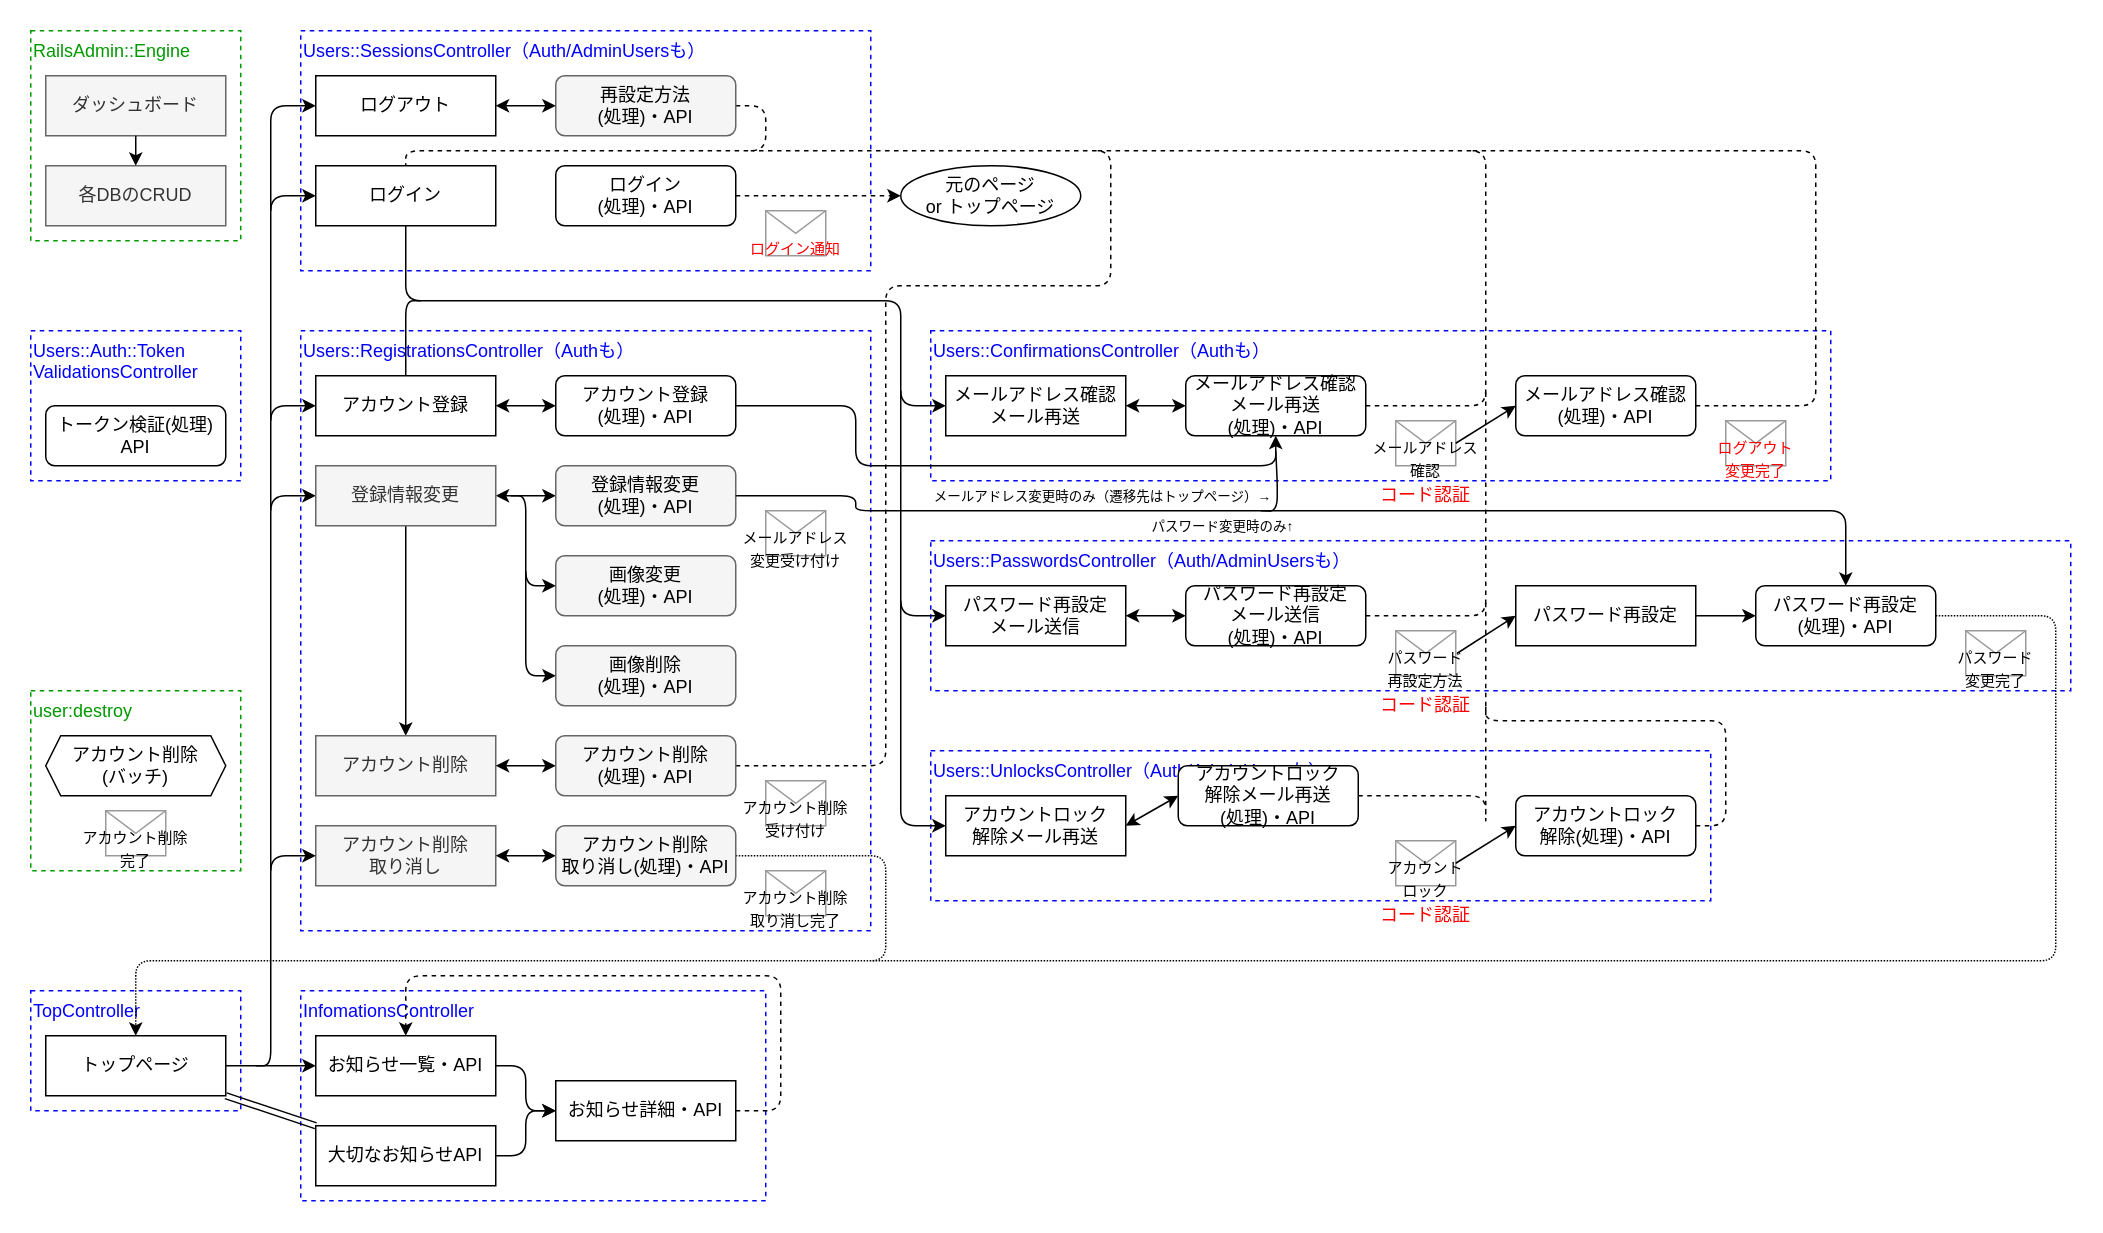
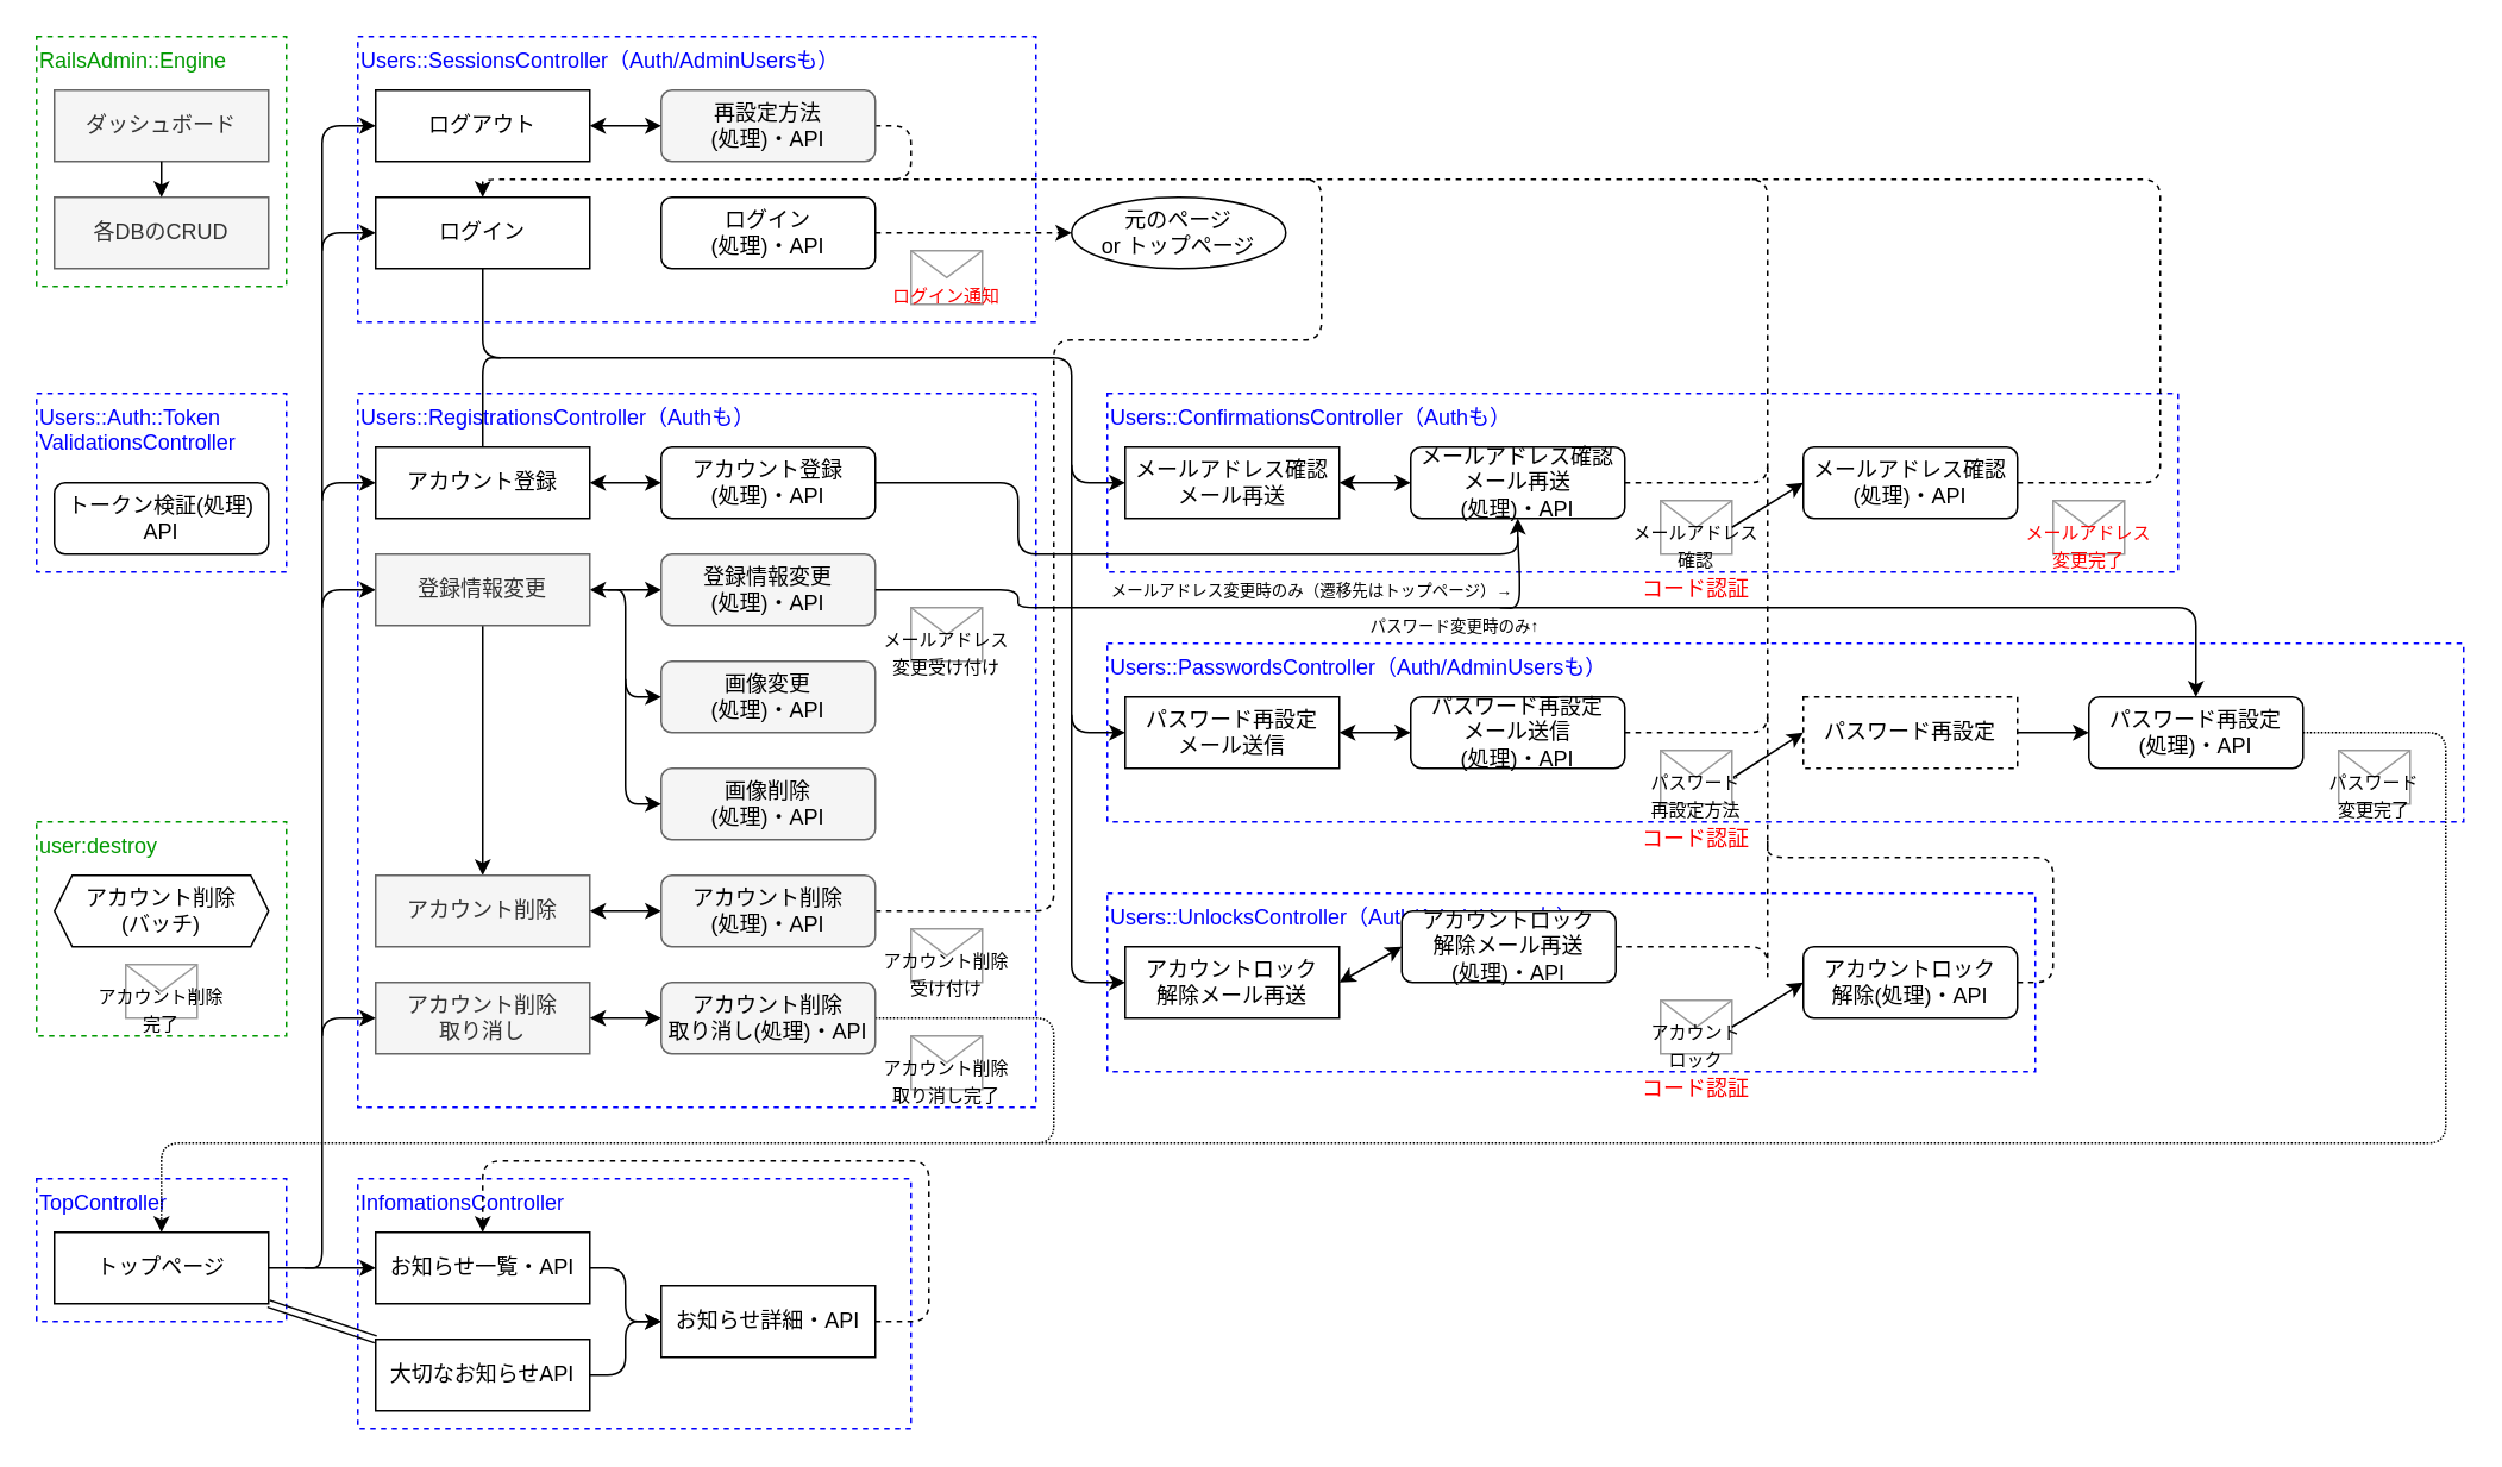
- <mxCell id="22" style="rounded=1;orthogonalLoop=1;jettySize=auto;html=1;exitX=1;exitY=0.5;exitDx=0;exitDy=0;startArrow=none;startFill=0;endArrow=none;endFill=1;dashed=1;entryX=0.5;entryY=0;entryDx=0;entryDy=0;edgeStyle=orthogonalEdgeStyle;" parent="1" source="110" target="19" edge="1"><mxGeometry relative="1" as="geometry"><mxPoint x="270" y="110" as="targetPoint" /><mxPoint x="270" y="90" as="sourcePoint" /><Array as="points"><mxPoint x="510" y="70" /><mxPoint x="510" y="100" /><mxPoint x="270" y="100" /></Array></mxGeometry></mxCell>
+ <mxCell id="22" style="rounded=1;orthogonalLoop=1;jettySize=auto;html=1;exitX=1;exitY=0.5;exitDx=0;exitDy=0;startArrow=none;startFill=0;endArrow=classic;endFill=1;dashed=1;entryX=0.5;entryY=0;entryDx=0;entryDy=0;edgeStyle=orthogonalEdgeStyle;" parent="1" source="110" target="19" edge="1"><mxGeometry relative="1" as="geometry"><mxPoint x="270" y="110" as="targetPoint" /><mxPoint x="270" y="90" as="sourcePoint" /><Array as="points"><mxPoint x="510" y="70" /><mxPoint x="510" y="100" /><mxPoint x="270" y="100" /></Array></mxGeometry></mxCell>
- <mxCell id="72" value="&lt;font color=&quot;#ff0000&quot; style=&quot;font-size: 10px&quot;&gt;ログアウト&lt;br&gt;変更完了&lt;/font&gt;" style="text;html=1;strokeColor=none;fillColor=none;align=center;verticalAlign=middle;whiteSpace=wrap;rounded=0;" parent="1" vertex="1"><mxGeometry x="1130" y="290" width="80" height="30" as="geometry" /></mxCell>
+ <mxCell id="72" value="&lt;font color=&quot;#ff0000&quot; style=&quot;font-size: 10px&quot;&gt;メールアドレス&lt;br&gt;変更完了&lt;/font&gt;" style="text;html=1;strokeColor=none;fillColor=none;align=center;verticalAlign=middle;whiteSpace=wrap;rounded=0;" parent="1" vertex="1"><mxGeometry x="1130" y="290" width="80" height="30" as="geometry" /></mxCell>
- <mxCell id="49" value="パスワード再設定" style="rounded=0;whiteSpace=wrap;html=1;" parent="1" vertex="1"><mxGeometry x="1010" y="390" width="120" height="40" as="geometry" /></mxCell>
+ <mxCell id="49" value="パスワード再設定" style="rounded=0;whiteSpace=wrap;html=1;dashed=1;" parent="1" vertex="1"><mxGeometry x="1010" y="390" width="120" height="40" as="geometry" /></mxCell>
